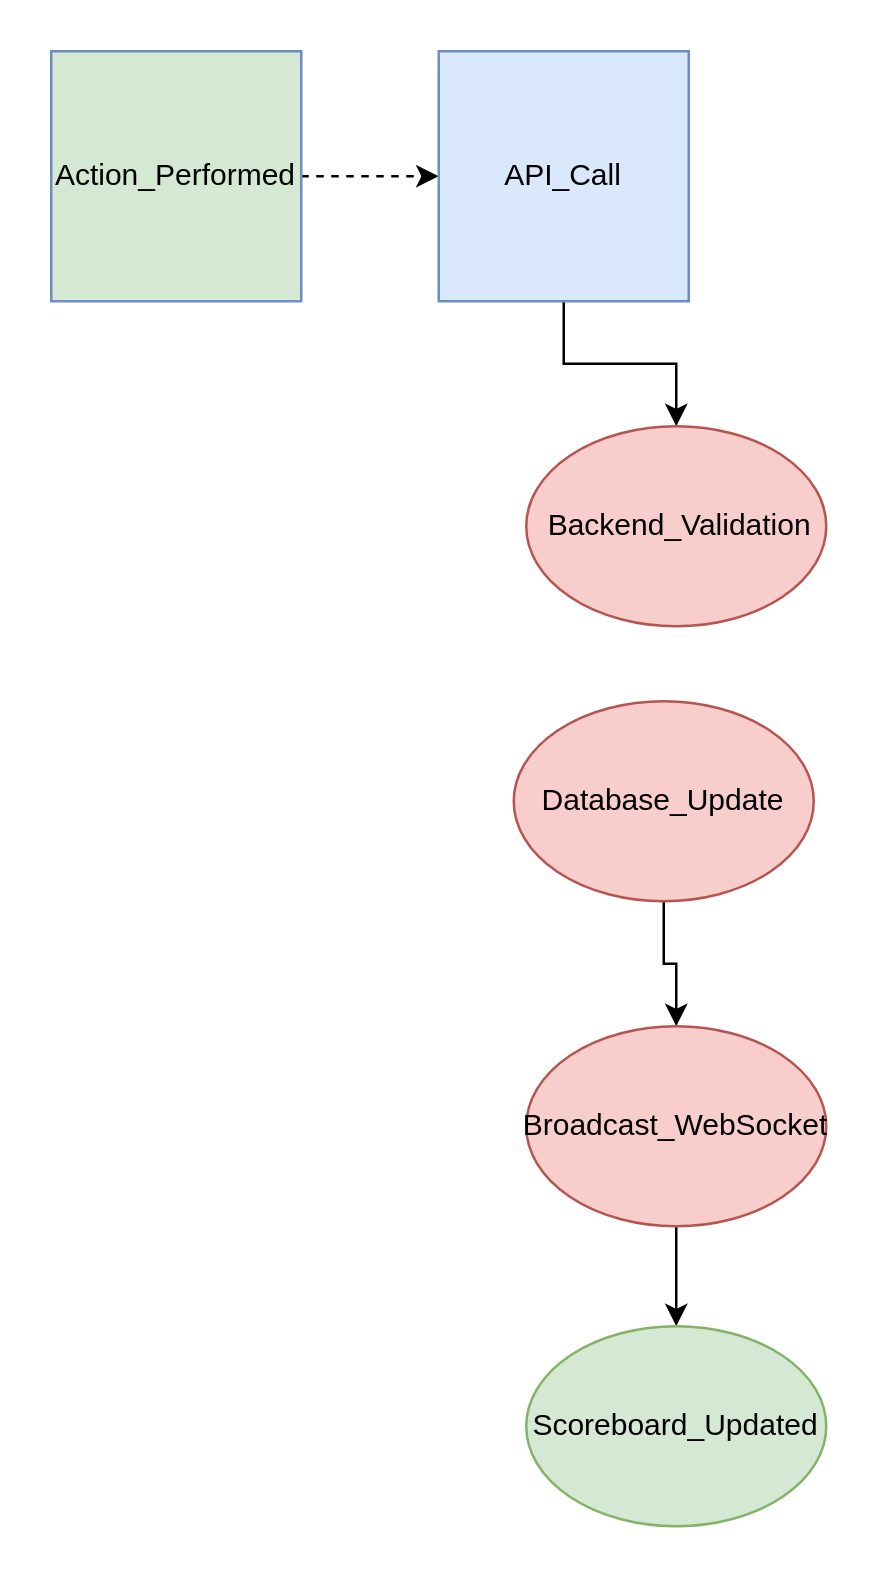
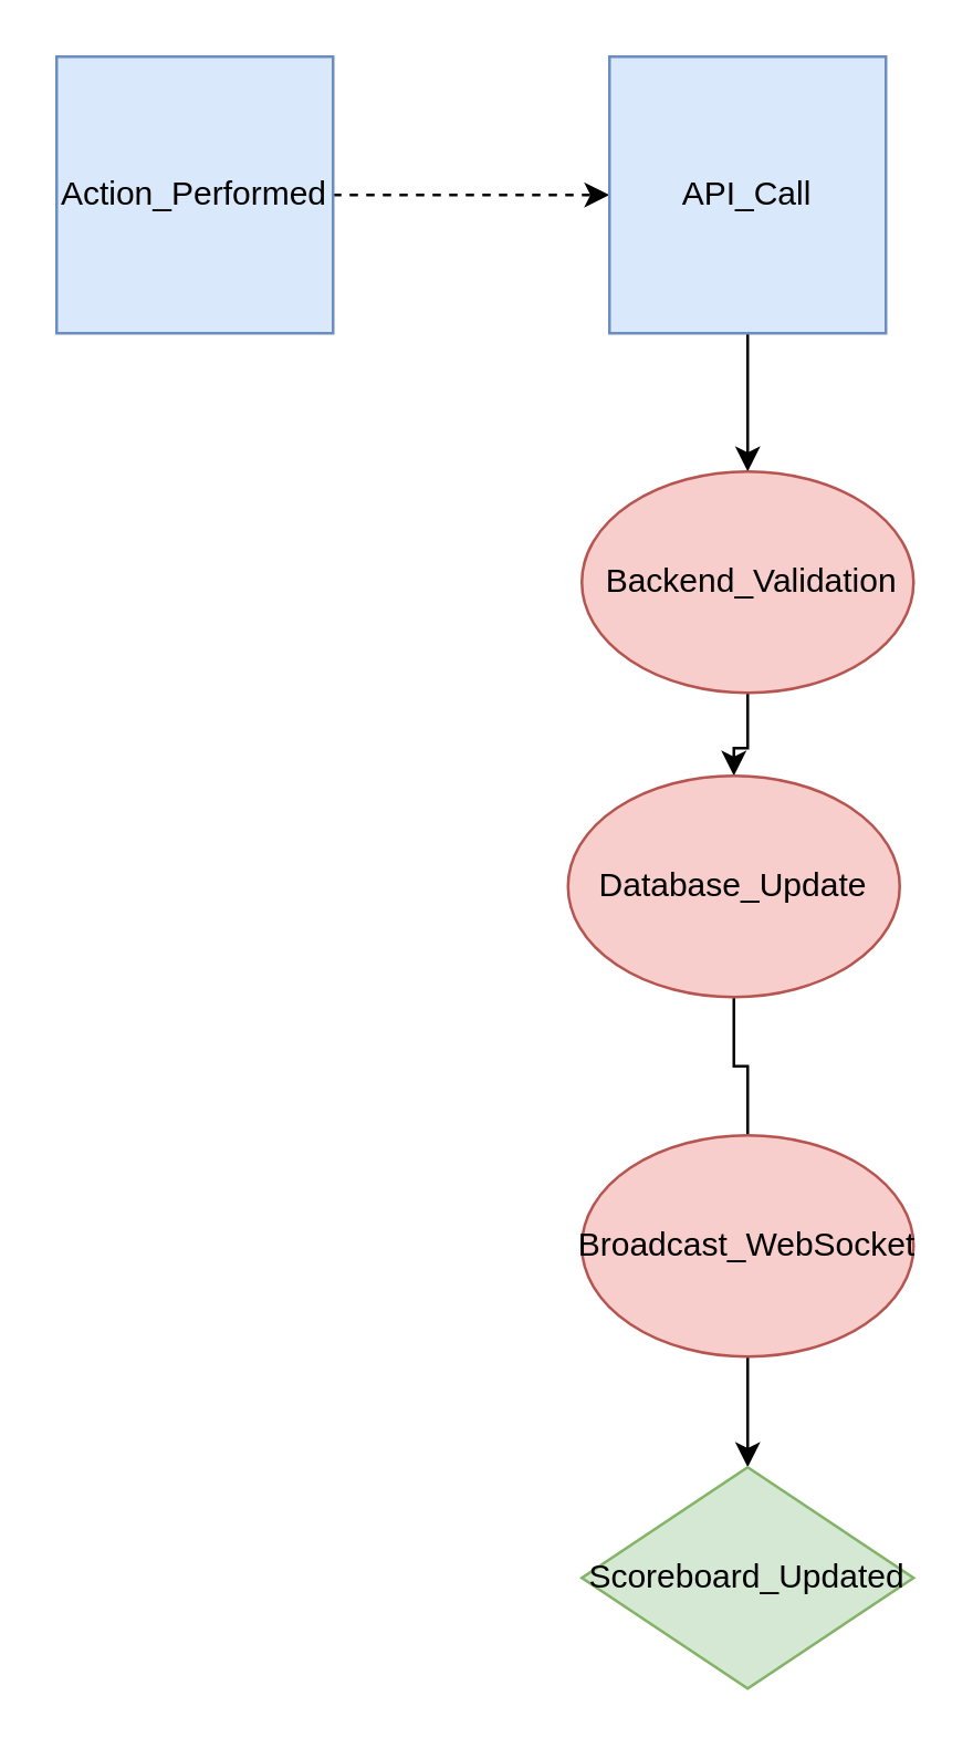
- <mxCell id="3" value="Action_Performed" style="whiteSpace=wrap;html=1;aspect=fixed;fillColor=#d5e8d4;strokeColor=#6c8ebf;" vertex="1" parent="1"><mxGeometry x="20" y="20" width="100" height="100" as="geometry" /></mxCell>
+ <mxCell id="3" value="Action_Performed" style="whiteSpace=wrap;html=1;aspect=fixed;fillColor=#dae8fc;strokeColor=#6c8ebf;" vertex="1" parent="1"><mxGeometry x="20" y="20" width="100" height="100" as="geometry" /></mxCell>
- <mxCell id="5" value="API_Call" style="whiteSpace=wrap;html=1;aspect=fixed;fillColor=#dae8fc;strokeColor=#6c8ebf;" vertex="1" parent="1"><mxGeometry x="175" y="20" width="100" height="100" as="geometry" /></mxCell>
+ <mxCell id="5" value="API_Call" style="whiteSpace=wrap;html=1;aspect=fixed;fillColor=#dae8fc;strokeColor=#6c8ebf;" vertex="1" parent="1"><mxGeometry x="220" y="20" width="100" height="100" as="geometry" /></mxCell>
+ <mxCell id="6" style="edgeStyle=orthogonalEdgeStyle;rounded=0;orthogonalLoop=1;jettySize=auto;html=1;entryX=0.5;entryY=0;entryDx=0;entryDy=0;" edge="1" parent="1" source="7" target="9"><mxGeometry relative="1" as="geometry" /></mxCell>
- <mxCell id="8" style="edgeStyle=orthogonalEdgeStyle;rounded=0;orthogonalLoop=1;jettySize=auto;html=1;entryX=0.5;entryY=1;entryDx=0;entryDy=0;" edge="1" parent="1" source="9" target="11"><mxGeometry relative="1" as="geometry" /></mxCell>
+ <mxCell id="8" style="edgeStyle=orthogonalEdgeStyle;rounded=0;orthogonalLoop=1;jettySize=auto;html=1;entryX=0.5;entryY=1;entryDx=0;entryDy=0;endArrow=none;" edge="1" parent="1" source="9" target="11"><mxGeometry relative="1" as="geometry" /></mxCell>
- <mxCell id="12" value="Scoreboard_Updated" style="ellipse;whiteSpace=wrap;html=1;fillColor=#d5e8d4;strokeColor=#82b366;" vertex="1" parent="1"><mxGeometry x="210" y="530" width="120" height="80" as="geometry" /></mxCell>
+ <mxCell id="12" value="Scoreboard_Updated" style="rhombus;whiteSpace=wrap;html=1;fillColor=#d5e8d4;strokeColor=#82b366;" vertex="1" parent="1"><mxGeometry x="210" y="530" width="120" height="80" as="geometry" /></mxCell>
